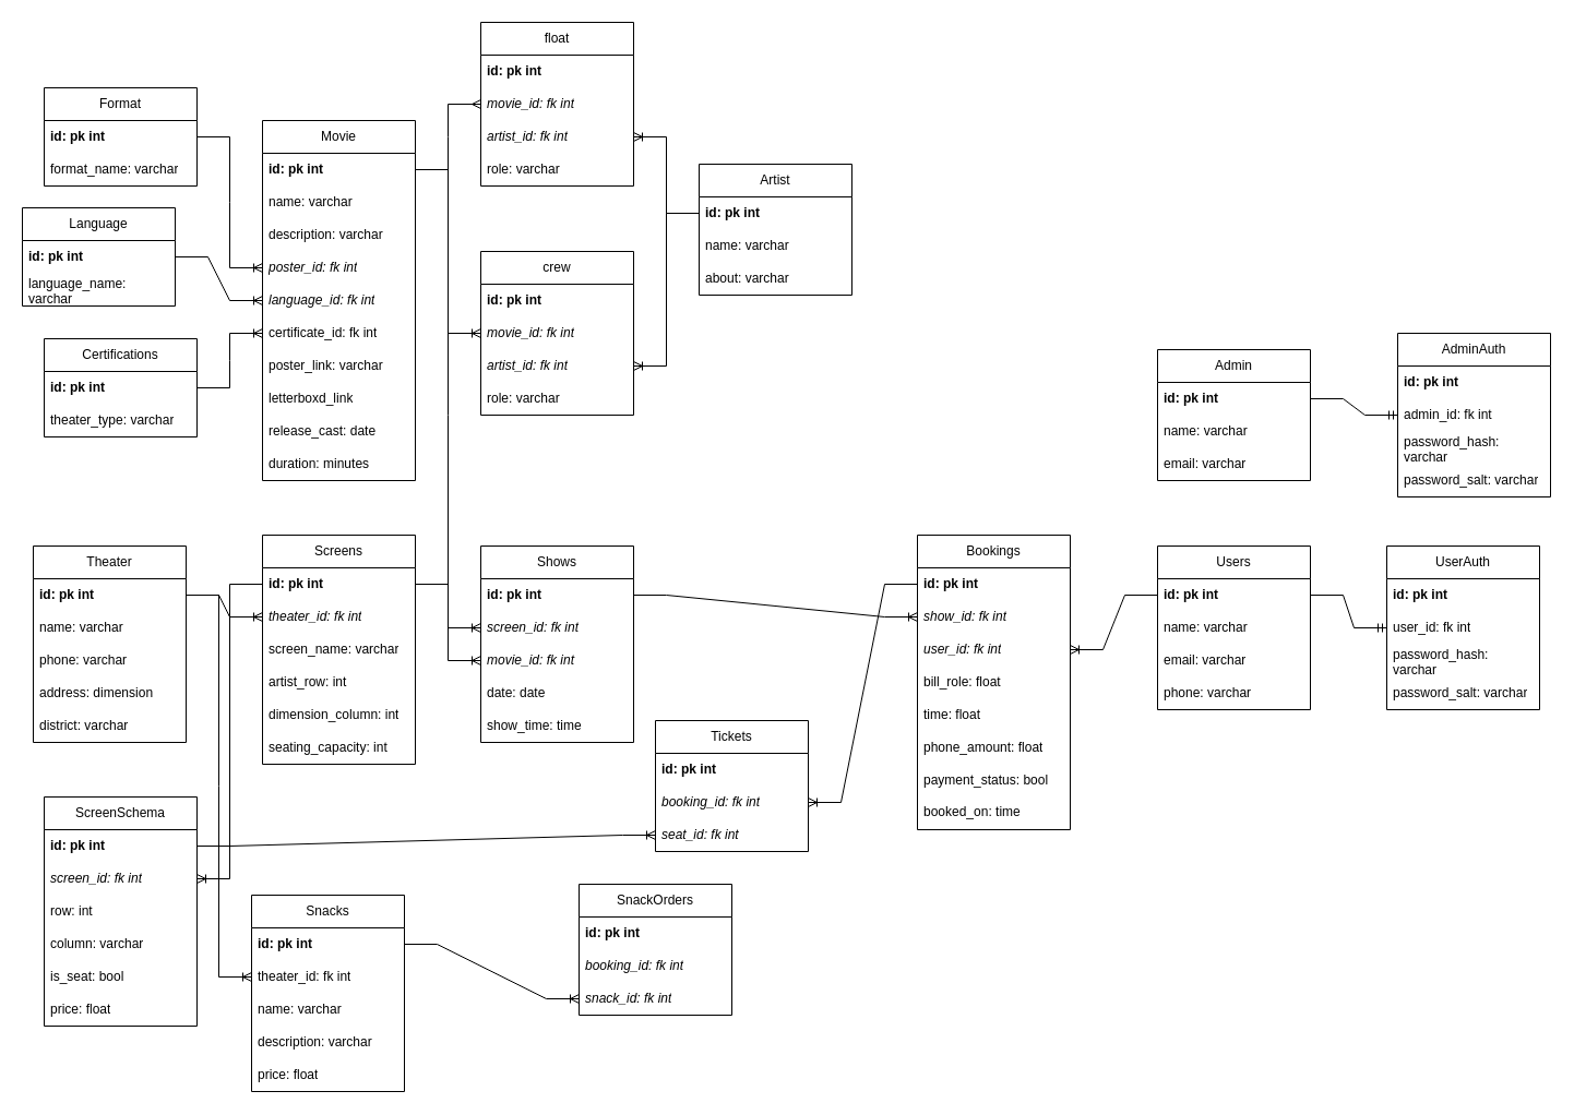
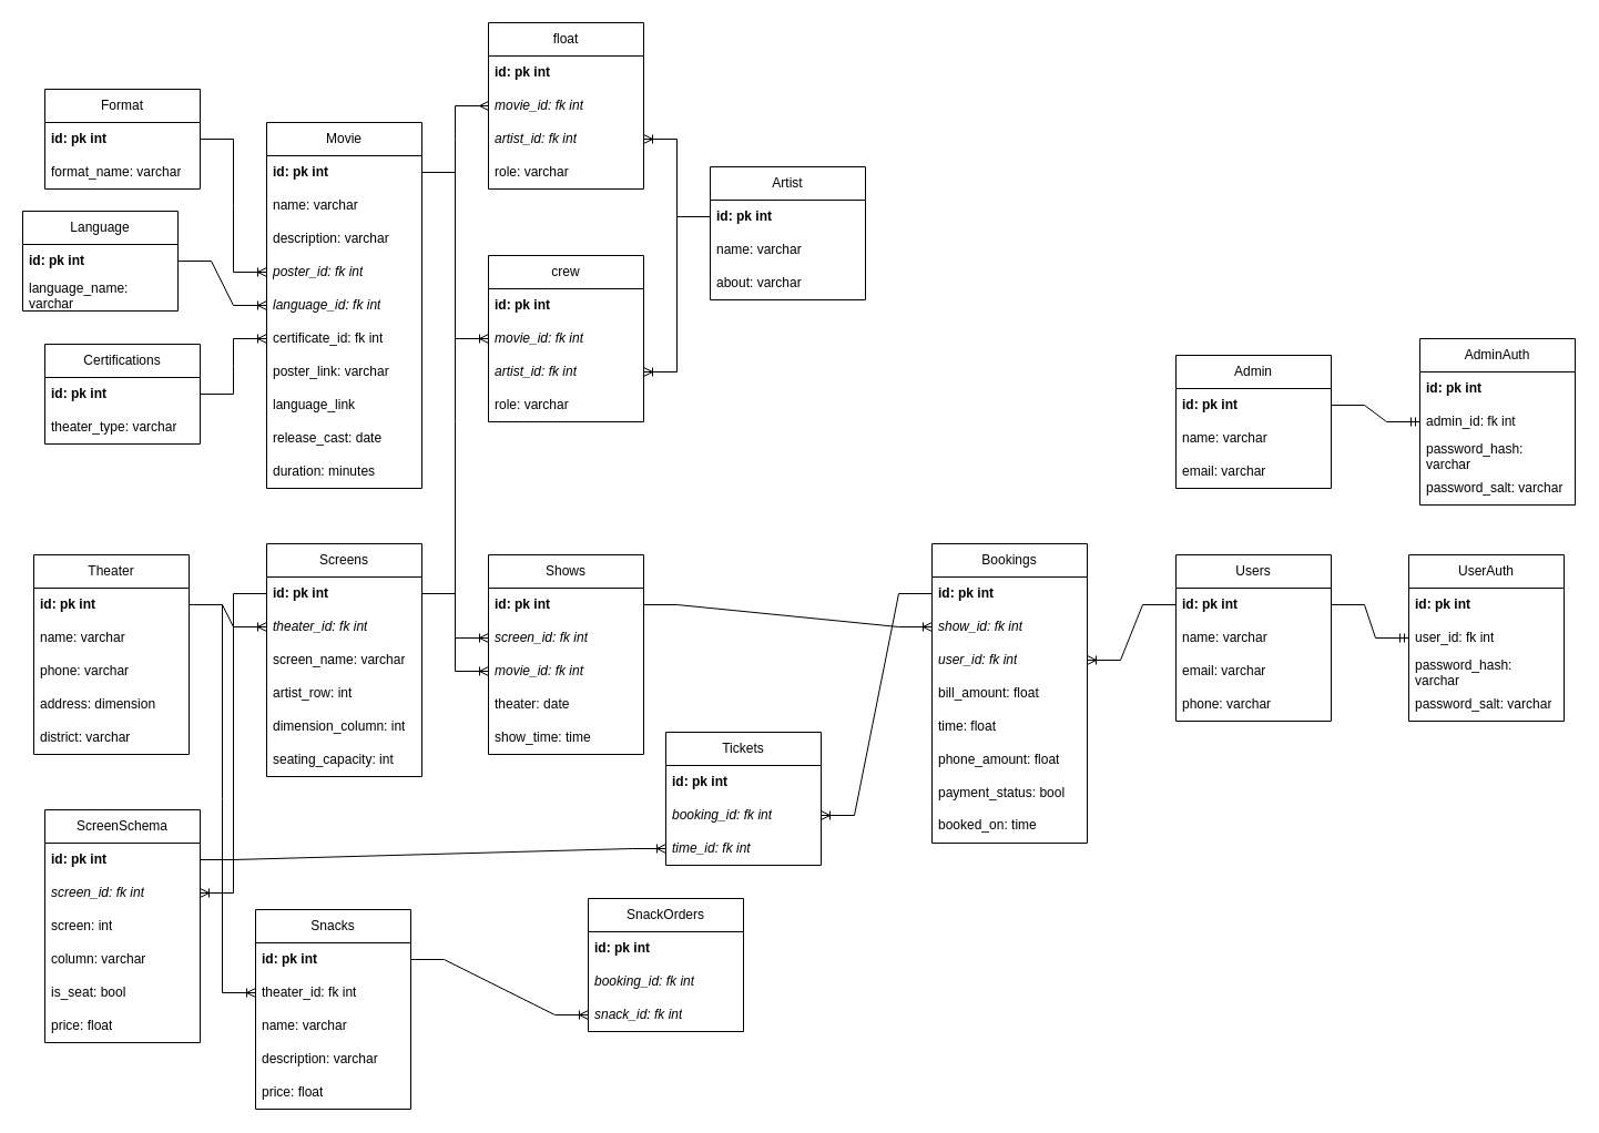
- <mxCell id="10" value="letterboxd_link" style="text;strokeColor=none;fillColor=none;align=left;verticalAlign=middle;spacingLeft=4;spacingRight=4;overflow=hidden;points=[[0,0.5],[1,0.5]];portConstraint=eastwest;rotatable=0;whiteSpace=wrap;html=1;" parent="2" vertex="1"><mxGeometry y="240" width="140" height="30" as="geometry" /></mxCell>
+ <mxCell id="10" value="language_link" style="text;strokeColor=none;fillColor=none;align=left;verticalAlign=middle;spacingLeft=4;spacingRight=4;overflow=hidden;points=[[0,0.5],[1,0.5]];portConstraint=eastwest;rotatable=0;whiteSpace=wrap;html=1;" parent="2" vertex="1"><mxGeometry y="240" width="140" height="30" as="geometry" /></mxCell>
- <mxCell id="66" value="bill_role: float" style="text;strokeColor=none;fillColor=none;align=left;verticalAlign=middle;spacingLeft=4;spacingRight=4;overflow=hidden;points=[[0,0.5],[1,0.5]];portConstraint=eastwest;rotatable=0;whiteSpace=wrap;html=1;" parent="62" vertex="1"><mxGeometry y="120" width="140" height="30" as="geometry" /></mxCell>
+ <mxCell id="66" value="bill_amount: float" style="text;strokeColor=none;fillColor=none;align=left;verticalAlign=middle;spacingLeft=4;spacingRight=4;overflow=hidden;points=[[0,0.5],[1,0.5]];portConstraint=eastwest;rotatable=0;whiteSpace=wrap;html=1;" parent="62" vertex="1"><mxGeometry y="120" width="140" height="30" as="geometry" /></mxCell>
- <mxCell id="46" value="date: date" style="text;strokeColor=none;fillColor=none;align=left;verticalAlign=middle;spacingLeft=4;spacingRight=4;overflow=hidden;points=[[0,0.5],[1,0.5]];portConstraint=eastwest;rotatable=0;whiteSpace=wrap;html=1;" parent="42" vertex="1"><mxGeometry y="120" width="140" height="30" as="geometry" /></mxCell>
+ <mxCell id="46" value="theater: date" style="text;strokeColor=none;fillColor=none;align=left;verticalAlign=middle;spacingLeft=4;spacingRight=4;overflow=hidden;points=[[0,0.5],[1,0.5]];portConstraint=eastwest;rotatable=0;whiteSpace=wrap;html=1;" parent="42" vertex="1"><mxGeometry y="120" width="140" height="30" as="geometry" /></mxCell>
- <mxCell id="84" value="&lt;i&gt;seat_id: fk int&lt;/i&gt;" style="text;strokeColor=none;fillColor=none;align=left;verticalAlign=middle;spacingLeft=4;spacingRight=4;overflow=hidden;points=[[0,0.5],[1,0.5]];portConstraint=eastwest;rotatable=0;whiteSpace=wrap;html=1;" parent="81" vertex="1"><mxGeometry y="90" width="140" height="30" as="geometry" /></mxCell>
+ <mxCell id="84" value="&lt;i&gt;time_id: fk int&lt;/i&gt;" style="text;strokeColor=none;fillColor=none;align=left;verticalAlign=middle;spacingLeft=4;spacingRight=4;overflow=hidden;points=[[0,0.5],[1,0.5]];portConstraint=eastwest;rotatable=0;whiteSpace=wrap;html=1;" parent="81" vertex="1"><mxGeometry y="90" width="140" height="30" as="geometry" /></mxCell>
- <mxCell id="58" value="row: int" style="text;strokeColor=none;fillColor=none;align=left;verticalAlign=middle;spacingLeft=4;spacingRight=4;overflow=hidden;points=[[0,0.5],[1,0.5]];portConstraint=eastwest;rotatable=0;whiteSpace=wrap;html=1;" parent="55" vertex="1"><mxGeometry y="90" width="140" height="30" as="geometry" /></mxCell>
+ <mxCell id="58" value="screen: int" style="text;strokeColor=none;fillColor=none;align=left;verticalAlign=middle;spacingLeft=4;spacingRight=4;overflow=hidden;points=[[0,0.5],[1,0.5]];portConstraint=eastwest;rotatable=0;whiteSpace=wrap;html=1;" parent="55" vertex="1"><mxGeometry y="90" width="140" height="30" as="geometry" /></mxCell>
